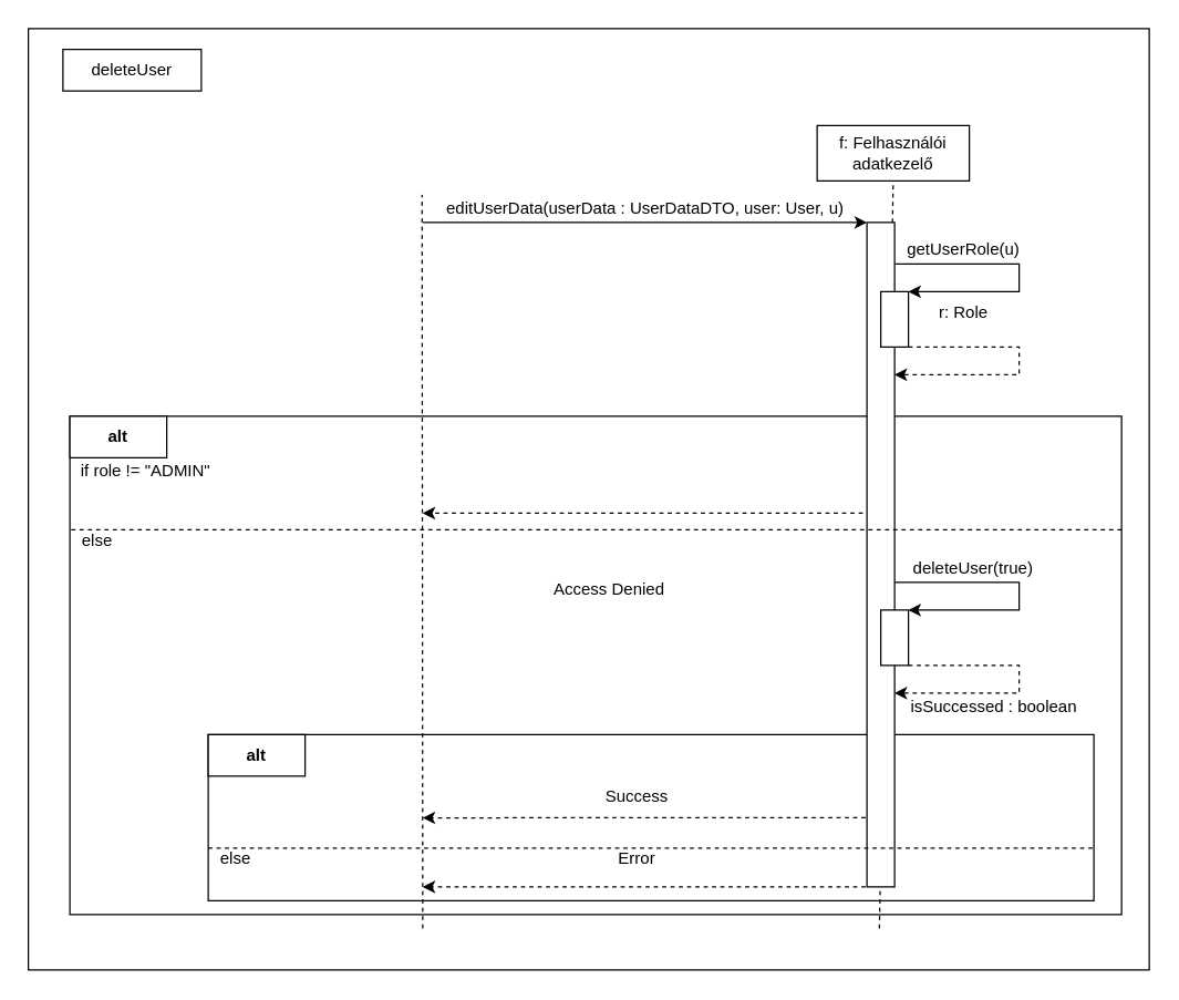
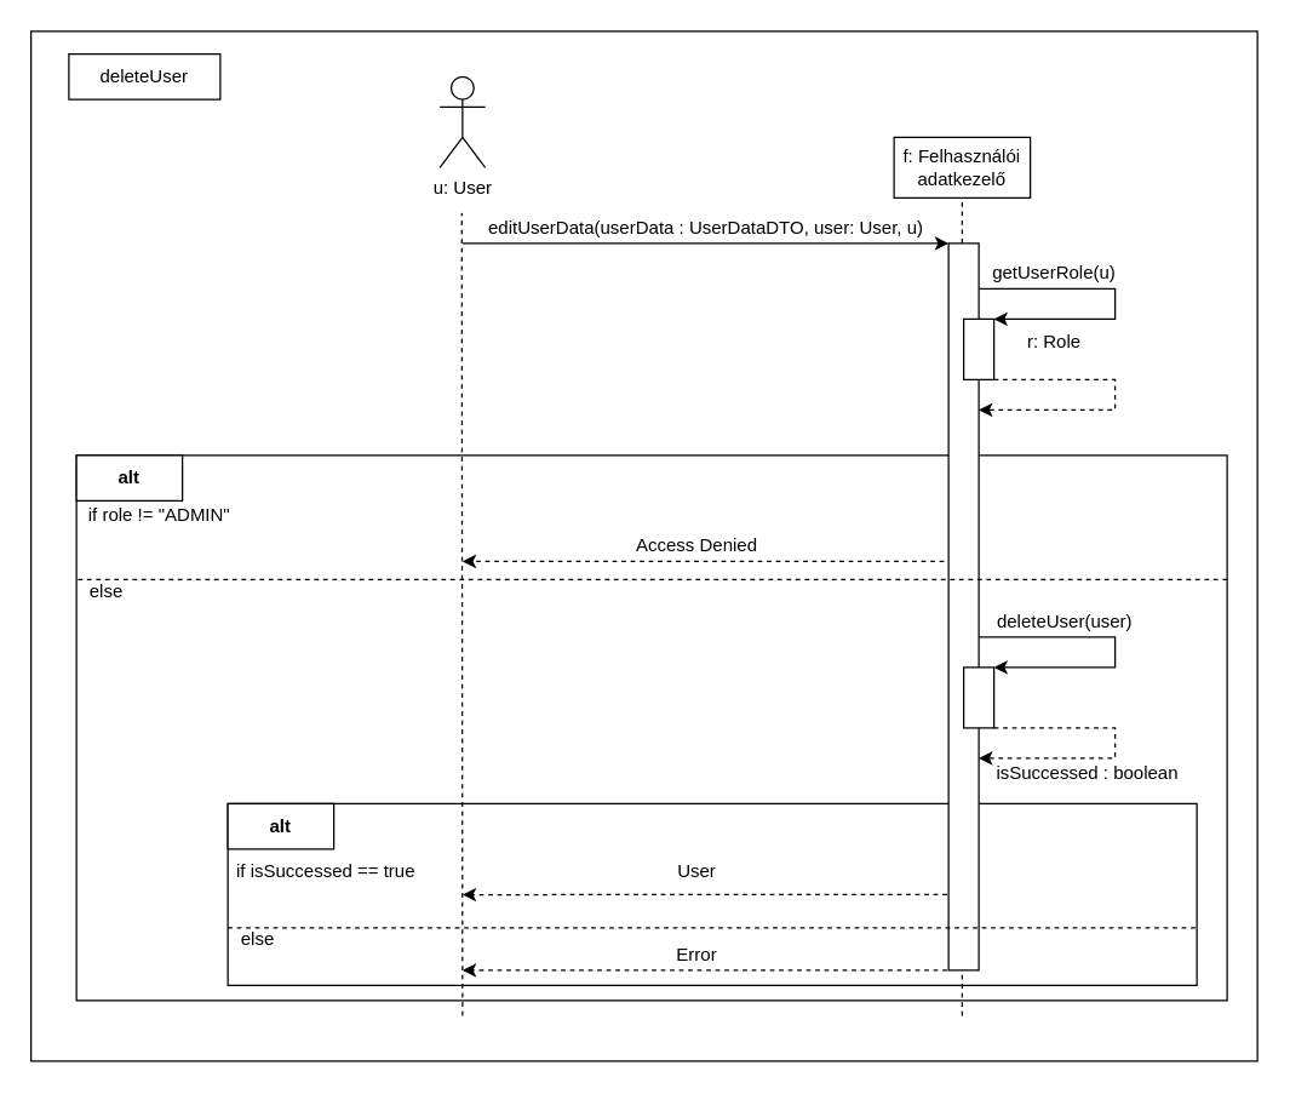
+ <mxCell id="6" value="u: User" style="shape=umlActor;verticalLabelPosition=bottom;verticalAlign=top;html=1;outlineConnect=0;" parent="1" vertex="1"><mxGeometry x="290" y="50" width="30" height="60" as="geometry" /></mxCell>
- <mxCell id="7" value="f: Felhasználói adatkezelő" style="rounded=0;whiteSpace=wrap;html=1;" parent="1" vertex="1"><mxGeometry x="590" y="90" width="110" height="40" as="geometry" /></mxCell>
+ <mxCell id="7" value="f: Felhasználói adatkezelő" style="rounded=0;whiteSpace=wrap;html=1;" parent="1" vertex="1"><mxGeometry x="590" y="90" width="90" height="40" as="geometry" /></mxCell>
- <mxCell id="24" value="deleteUser(true)" style="text;html=1;strokeColor=none;fillColor=none;align=center;verticalAlign=middle;whiteSpace=wrap;rounded=0;" parent="1" vertex="1"><mxGeometry x="636" y="400" width="134" height="20" as="geometry" /></mxCell>
+ <mxCell id="24" value="deleteUser(user)" style="text;html=1;strokeColor=none;fillColor=none;align=center;verticalAlign=middle;whiteSpace=wrap;rounded=0;" parent="1" vertex="1"><mxGeometry x="636" y="400" width="134" height="20" as="geometry" /></mxCell>
- <mxCell id="21" value="Access Denied" style="text;html=1;strokeColor=none;fillColor=none;align=center;verticalAlign=middle;whiteSpace=wrap;rounded=0;" parent="1" vertex="1"><mxGeometry x="390" y="415" width="100" height="20" as="geometry" /></mxCell>
+ <mxCell id="21" value="Access Denied" style="text;html=1;strokeColor=none;fillColor=none;align=center;verticalAlign=middle;whiteSpace=wrap;rounded=0;" parent="1" vertex="1"><mxGeometry x="410" y="350" width="100" height="20" as="geometry" /></mxCell>
+ <mxCell id="29" value="if isSuccessed == true" style="text;html=1;strokeColor=none;fillColor=none;align=center;verticalAlign=middle;whiteSpace=wrap;rounded=0;" parent="1" vertex="1"><mxGeometry x="150" y="565" width="130" height="20" as="geometry" /></mxCell>
- <mxCell id="34" value="Success" style="text;html=1;strokeColor=none;fillColor=none;align=center;verticalAlign=middle;whiteSpace=wrap;rounded=0;" parent="1" vertex="1"><mxGeometry x="440" y="565" width="40" height="20" as="geometry" /></mxCell>
+ <mxCell id="34" value="User" style="text;html=1;strokeColor=none;fillColor=none;align=center;verticalAlign=middle;whiteSpace=wrap;rounded=0;" parent="1" vertex="1"><mxGeometry x="440" y="565" width="40" height="20" as="geometry" /></mxCell>
- <mxCell id="35" value="Error" style="text;html=1;strokeColor=none;fillColor=none;align=center;verticalAlign=middle;whiteSpace=wrap;rounded=0;" parent="1" vertex="1"><mxGeometry x="440" y="610" width="40" height="20" as="geometry" /></mxCell>
+ <mxCell id="35" value="Error" style="text;html=1;strokeColor=none;fillColor=none;align=center;verticalAlign=middle;whiteSpace=wrap;rounded=0;" parent="1" vertex="1"><mxGeometry x="440" y="620" width="40" height="20" as="geometry" /></mxCell>
